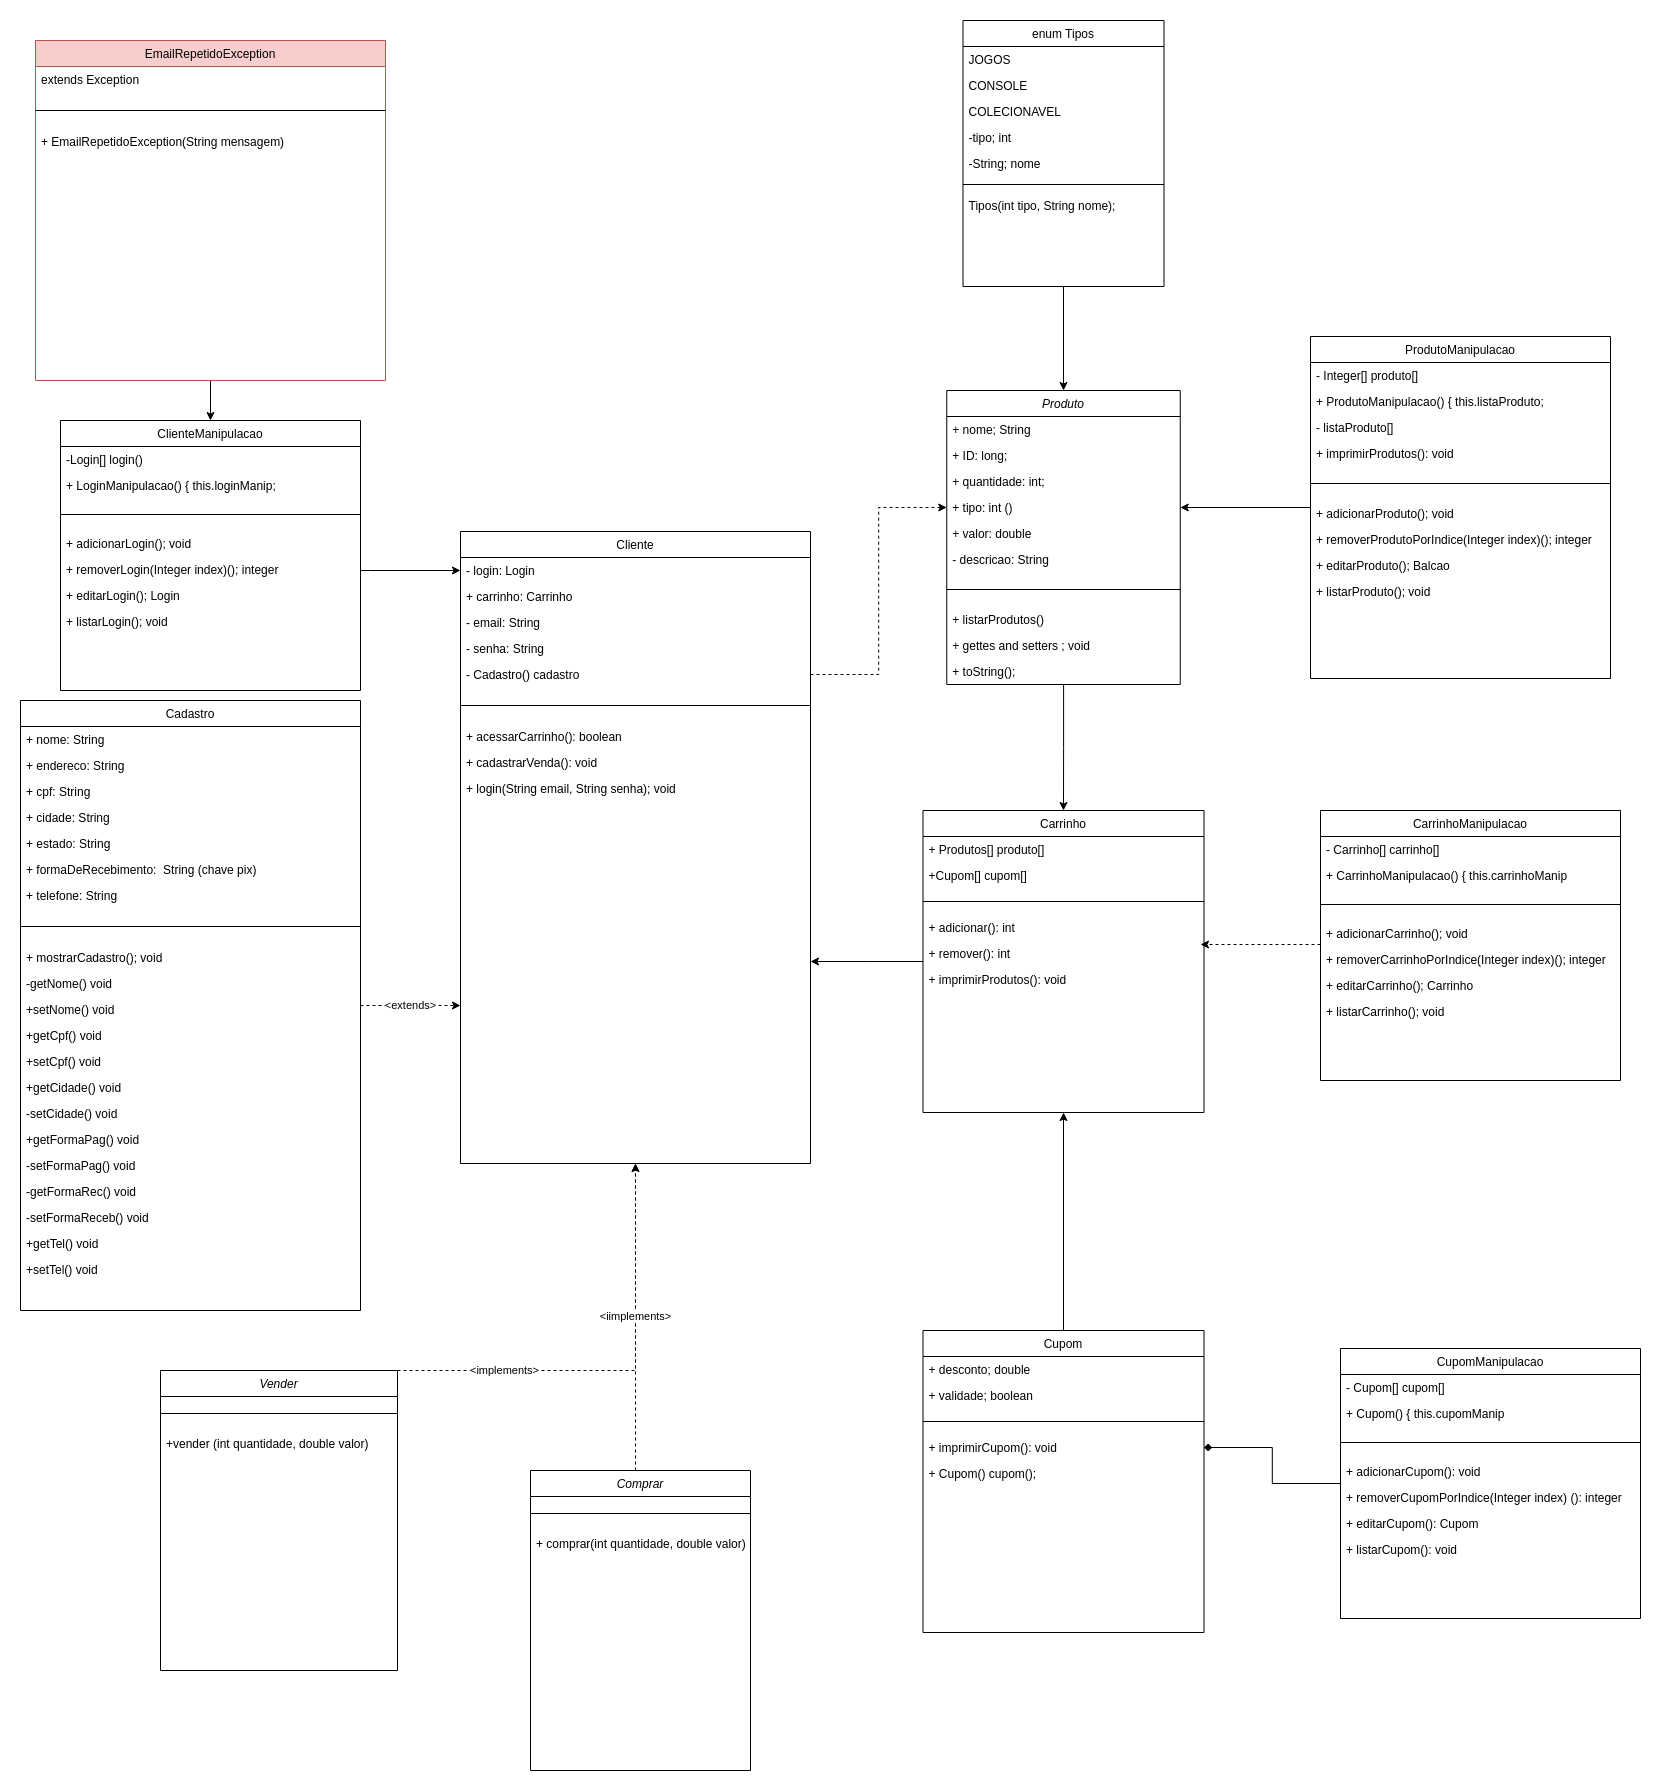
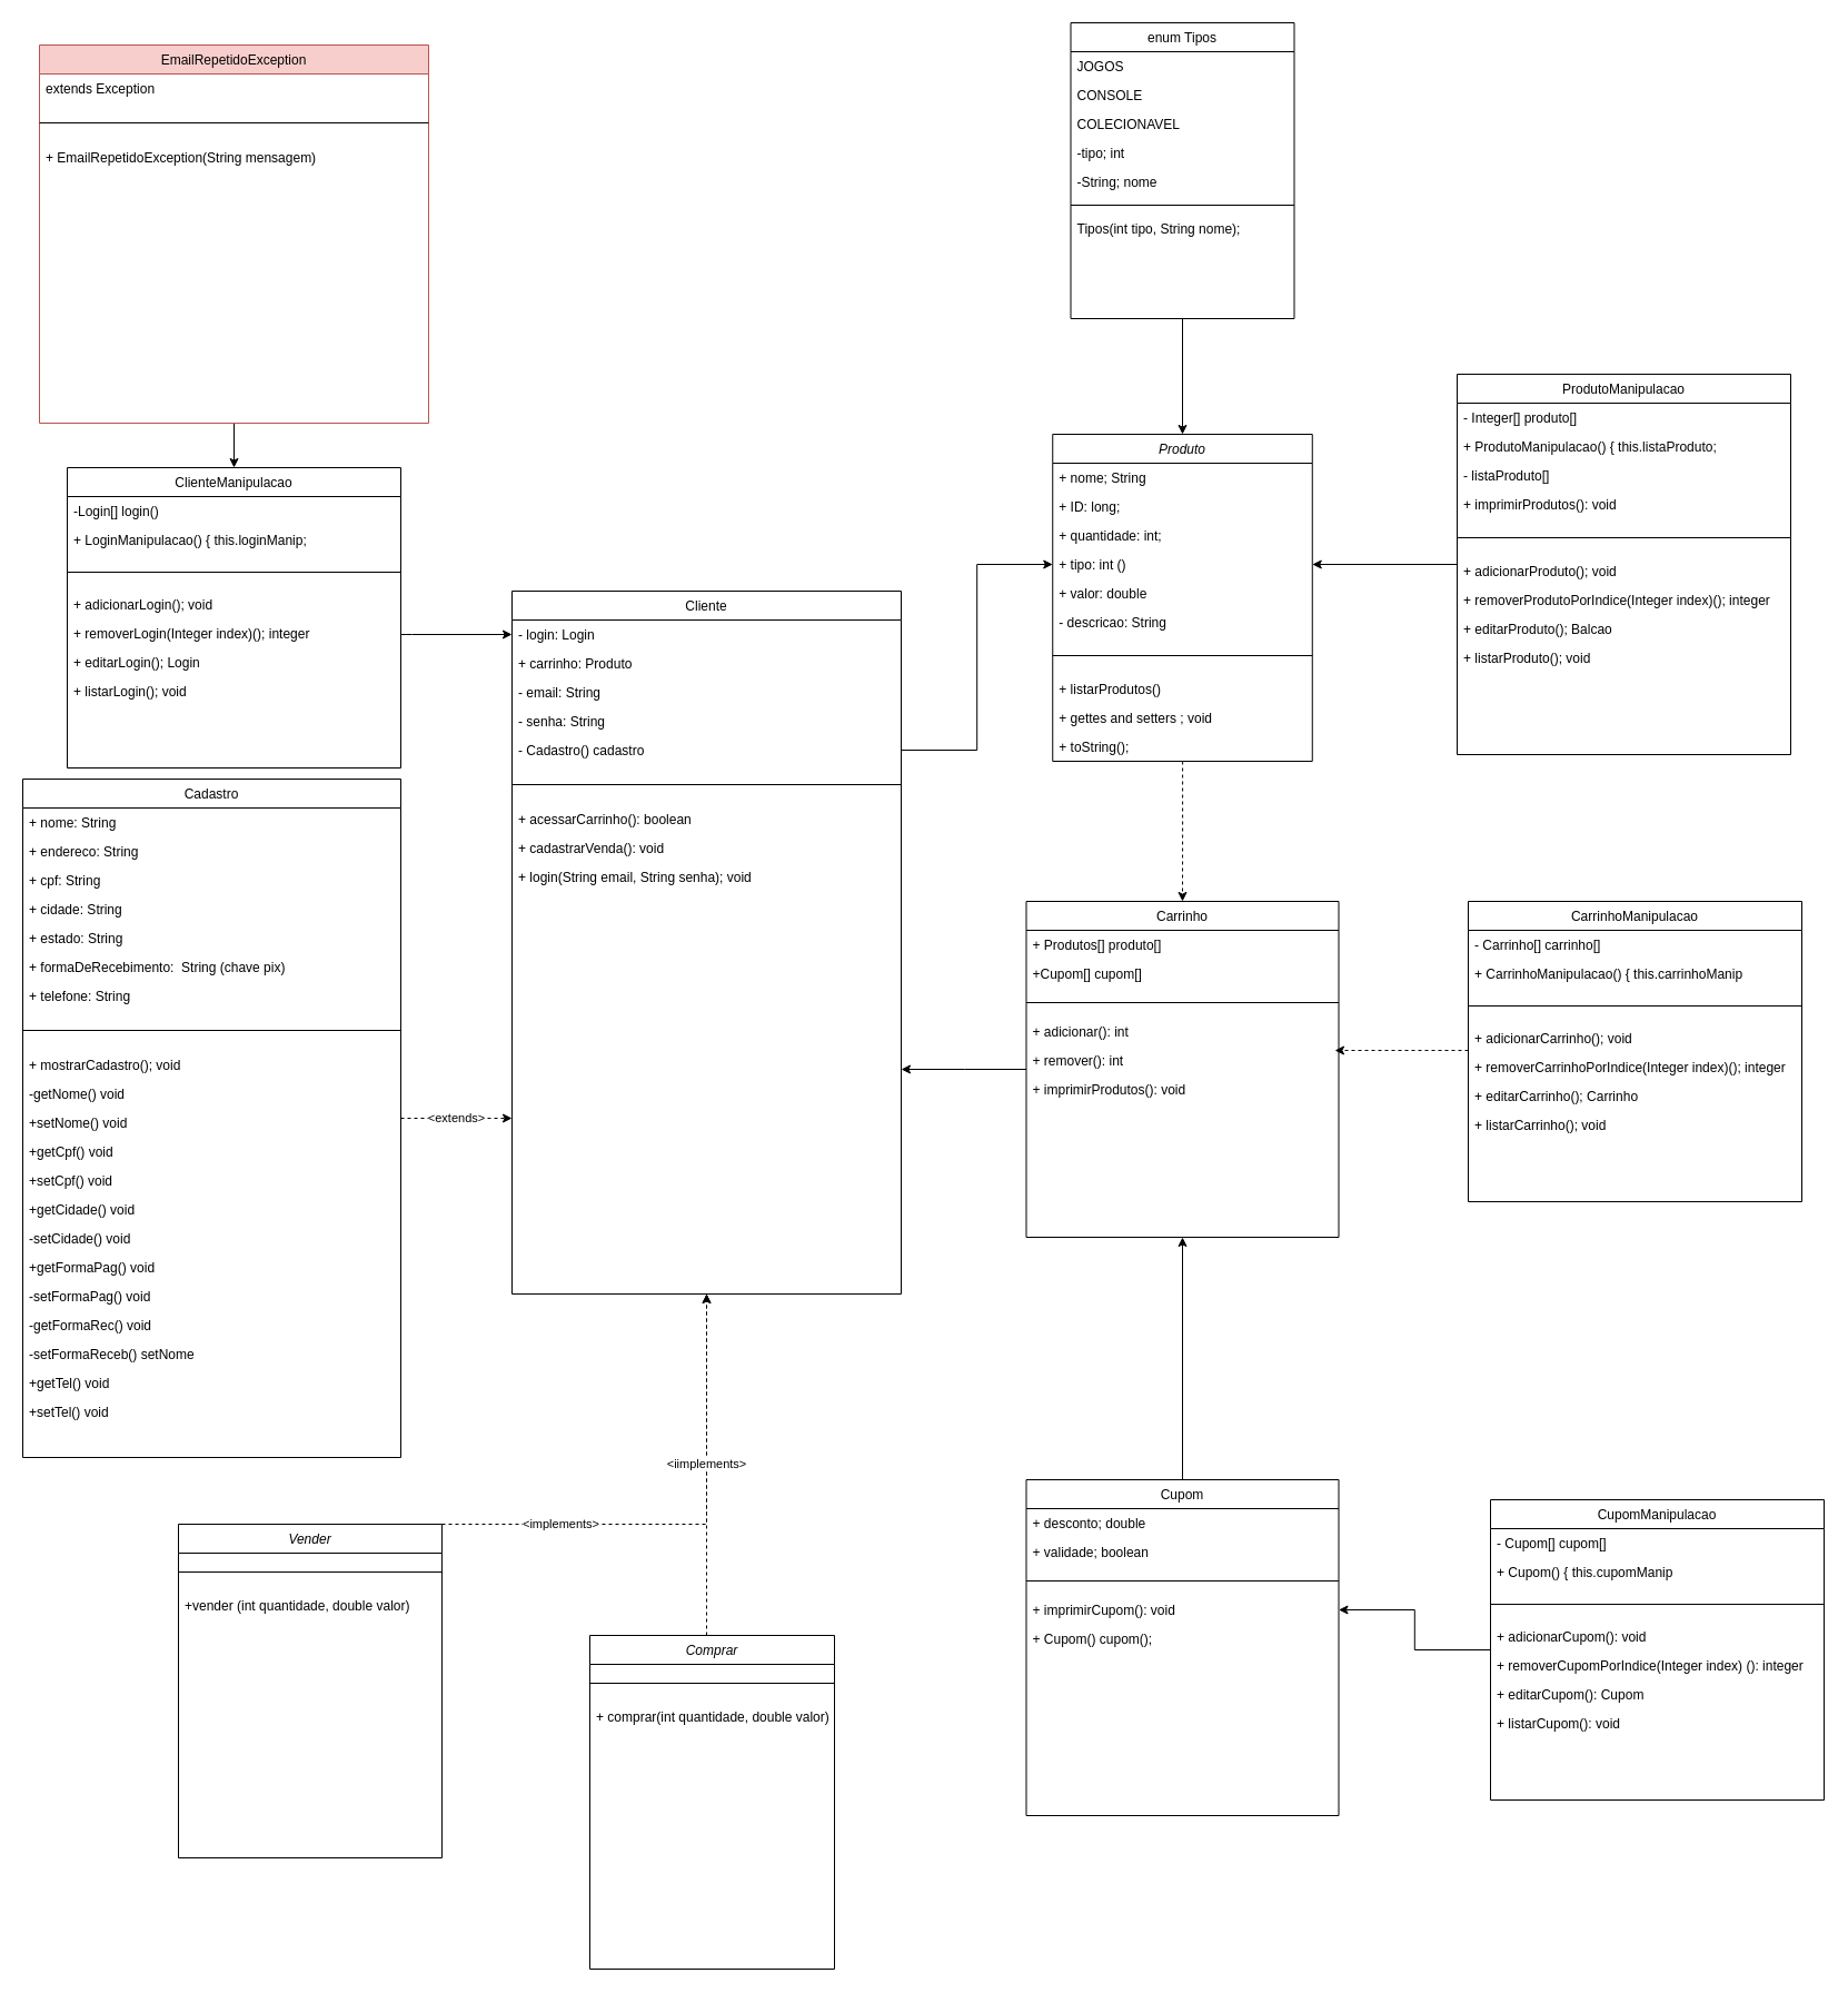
- <mxCell id="106" style="edgeStyle=orthogonalEdgeStyle;rounded=0;orthogonalLoop=1;jettySize=auto;html=1;entryX=0;entryY=0.5;entryDx=0;entryDy=0;dashed=1;" parent="1" source="27" target="15" edge="1"><mxGeometry relative="1" as="geometry" /></mxCell>
+ <mxCell id="106" style="edgeStyle=orthogonalEdgeStyle;rounded=0;orthogonalLoop=1;jettySize=auto;html=1;entryX=0;entryY=0.5;entryDx=0;entryDy=0;" parent="1" source="27" target="15" edge="1"><mxGeometry relative="1" as="geometry" /></mxCell>
- <mxCell id="24" value="+ carrinho: Carrinho" style="text;align=left;verticalAlign=top;spacingLeft=4;spacingRight=4;overflow=hidden;rotatable=0;points=[[0,0.5],[1,0.5]];portConstraint=eastwest;" parent="22" vertex="1"><mxGeometry y="52" width="350" height="26" as="geometry" /></mxCell>
+ <mxCell id="24" value="+ carrinho: Produto" style="text;align=left;verticalAlign=top;spacingLeft=4;spacingRight=4;overflow=hidden;rotatable=0;points=[[0,0.5],[1,0.5]];portConstraint=eastwest;" parent="22" vertex="1"><mxGeometry y="52" width="350" height="26" as="geometry" /></mxCell>
- <mxCell id="10" style="edgeStyle=orthogonalEdgeStyle;rounded=0;orthogonalLoop=1;jettySize=auto;html=1;" parent="1" source="11" target="3" edge="1"><mxGeometry relative="1" as="geometry" /></mxCell>
+ <mxCell id="10" style="edgeStyle=orthogonalEdgeStyle;rounded=0;orthogonalLoop=1;jettySize=auto;html=1;dashed=1;" parent="1" source="11" target="3" edge="1"><mxGeometry relative="1" as="geometry" /></mxCell>
- <mxCell id="60" value="-setFormaReceb() void" style="text;align=left;verticalAlign=top;spacingLeft=4;spacingRight=4;overflow=hidden;rotatable=0;points=[[0,0.5],[1,0.5]];portConstraint=eastwest;" parent="41" vertex="1"><mxGeometry y="504" width="340" height="26" as="geometry" /></mxCell>
+ <mxCell id="60" value="-setFormaReceb() setNome" style="text;align=left;verticalAlign=top;spacingLeft=4;spacingRight=4;overflow=hidden;rotatable=0;points=[[0,0.5],[1,0.5]];portConstraint=eastwest;" parent="41" vertex="1"><mxGeometry y="504" width="340" height="26" as="geometry" /></mxCell>
- <mxCell id="114" style="edgeStyle=orthogonalEdgeStyle;rounded=0;orthogonalLoop=1;jettySize=auto;html=1;endArrow=diamond;" parent="1" source="115" target="112" edge="1"><mxGeometry relative="1" as="geometry" /></mxCell>
+ <mxCell id="114" style="edgeStyle=orthogonalEdgeStyle;rounded=0;orthogonalLoop=1;jettySize=auto;html=1;" parent="1" source="115" target="112" edge="1"><mxGeometry relative="1" as="geometry" /></mxCell>
